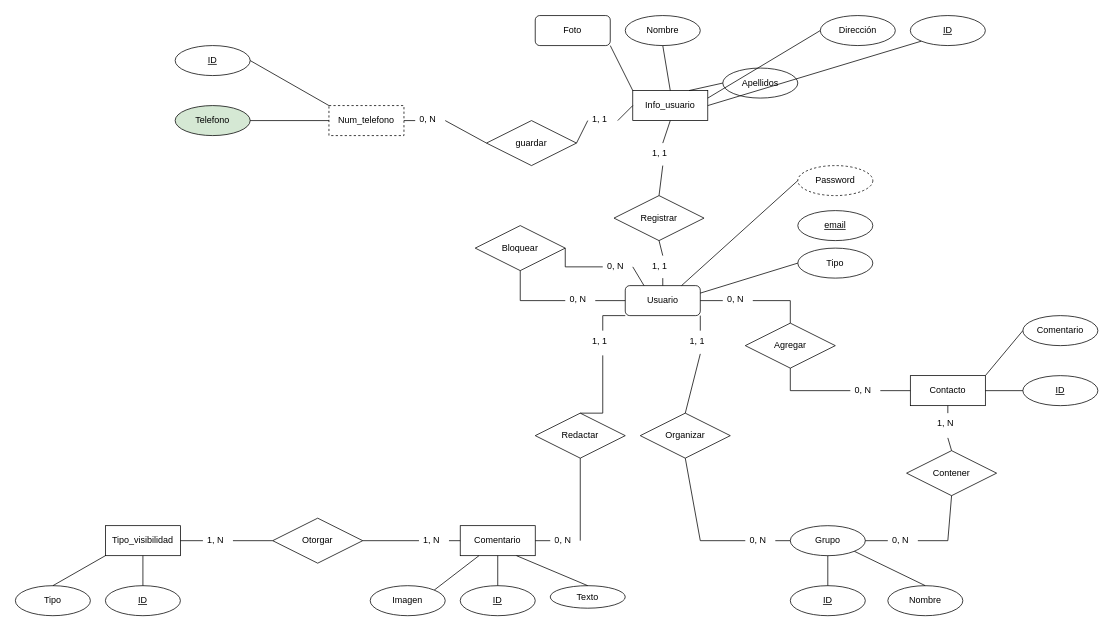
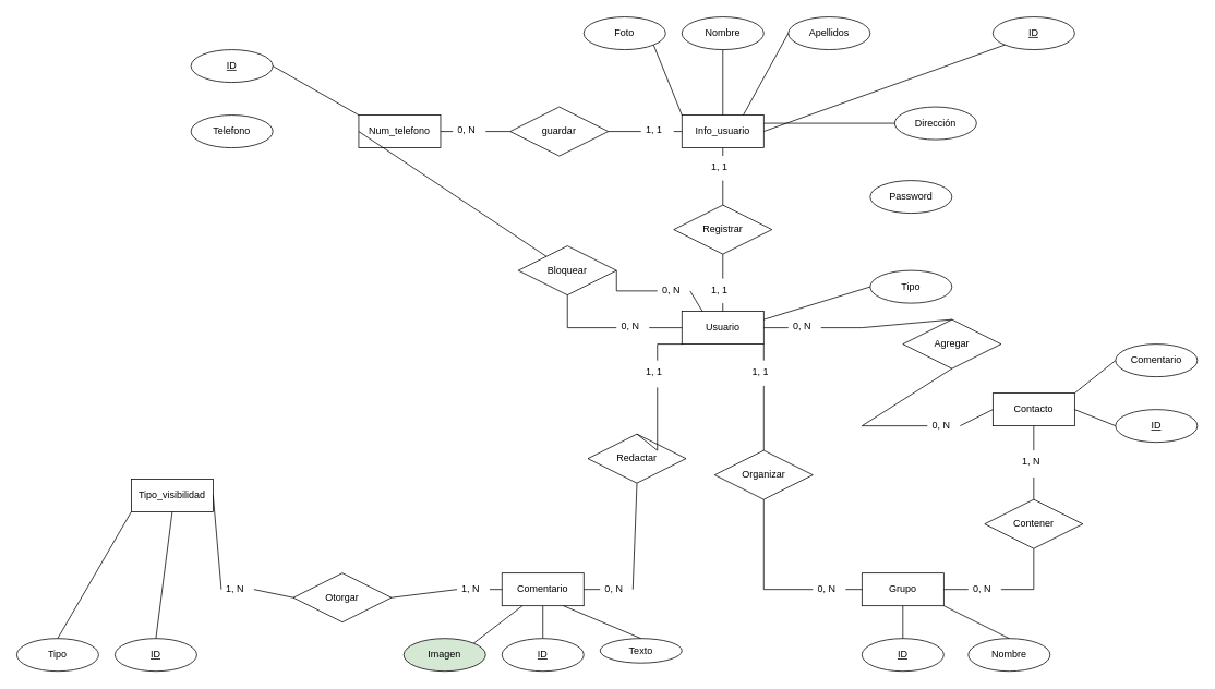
- <mxCell id="9" value="Foto" style="whiteSpace=wrap;html=1;align=center;rounded=1;" vertex="1" parent="1"><mxGeometry x="713" y="20" width="100" height="40" as="geometry" /></mxCell>
+ <mxCell id="9" value="Foto" style="ellipse;whiteSpace=wrap;html=1;align=center;" vertex="1" parent="1"><mxGeometry x="713" y="20" width="100" height="40" as="geometry" /></mxCell>
- <mxCell id="7" value="Dirección" style="ellipse;whiteSpace=wrap;html=1;align=center;" vertex="1" parent="1"><mxGeometry x="1093" y="20" width="100" height="40" as="geometry" /></mxCell>
+ <mxCell id="7" value="Dirección" style="ellipse;whiteSpace=wrap;html=1;align=center;" vertex="1" parent="1"><mxGeometry x="1093" y="130" width="100" height="40" as="geometry" /></mxCell>
- <mxCell id="6" value="Apellidos" style="ellipse;whiteSpace=wrap;html=1;align=center;" vertex="1" parent="1"><mxGeometry x="963" y="90" width="100" height="40" as="geometry" /></mxCell>
+ <mxCell id="6" value="Apellidos" style="ellipse;whiteSpace=wrap;html=1;align=center;" vertex="1" parent="1"><mxGeometry x="963" y="20" width="100" height="40" as="geometry" /></mxCell>
- <mxCell id="72" value="Info_usuario" style="whiteSpace=wrap;html=1;align=center;" vertex="1" parent="1"><mxGeometry x="843" y="120" width="100" height="40" as="geometry" /></mxCell>
+ <mxCell id="72" value="Info_usuario" style="whiteSpace=wrap;html=1;align=center;" vertex="1" parent="1"><mxGeometry x="833" y="140" width="100" height="40" as="geometry" /></mxCell>
- <mxCell id="8" value="Telefono" style="ellipse;whiteSpace=wrap;html=1;align=center;fillColor=#d5e8d4;" vertex="1" parent="1"><mxGeometry x="233" y="140" width="100" height="40" as="geometry" /></mxCell>
+ <mxCell id="8" value="Telefono" style="ellipse;whiteSpace=wrap;html=1;align=center;" vertex="1" parent="1"><mxGeometry x="233" y="140" width="100" height="40" as="geometry" /></mxCell>
- <mxCell id="86" value="" style="endArrow=none;html=1;rounded=0;entryX=1;entryY=0.5;entryDx=0;entryDy=0;exitX=0;exitY=0.5;exitDx=0;exitDy=0;" edge="1" parent="1" source="73" target="8"><mxGeometry relative="1" as="geometry"><mxPoint x="863" y="190" as="sourcePoint" /><mxPoint x="773" y="190" as="targetPoint" /></mxGeometry></mxCell>
+ <mxCell id="86" value="" style="endArrow=none;html=1;rounded=0;exitX=0;exitY=0.5;exitDx=0;exitDy=0;" edge="1" parent="1" source="73" target="33"><mxGeometry relative="1" as="geometry"><mxPoint x="863" y="190" as="sourcePoint" /><mxPoint x="773" y="190" as="targetPoint" /></mxGeometry></mxCell>
- <mxCell id="73" value="Num_telefono" style="whiteSpace=wrap;html=1;align=center;dashed=1;" vertex="1" parent="1"><mxGeometry x="438" y="140" width="100" height="40" as="geometry" /></mxCell>
+ <mxCell id="73" value="Num_telefono" style="whiteSpace=wrap;html=1;align=center;" vertex="1" parent="1"><mxGeometry x="438" y="140" width="100" height="40" as="geometry" /></mxCell>
- <mxCell id="76" value="guardar" style="shape=rhombus;perimeter=rhombusPerimeter;whiteSpace=wrap;html=1;align=center;" vertex="1" parent="1"><mxGeometry x="648" y="160" width="120" height="60" as="geometry" /></mxCell>
+ <mxCell id="76" value="guardar" style="shape=rhombus;perimeter=rhombusPerimeter;whiteSpace=wrap;html=1;align=center;" vertex="1" parent="1"><mxGeometry x="623" y="130" width="120" height="60" as="geometry" /></mxCell>
- <mxCell id="4" value="Password" style="ellipse;whiteSpace=wrap;html=1;align=center;dashed=1;" vertex="1" parent="1"><mxGeometry x="1063" y="220" width="100" height="40" as="geometry" /></mxCell>
+ <mxCell id="4" value="Password" style="ellipse;whiteSpace=wrap;html=1;align=center;" vertex="1" parent="1"><mxGeometry x="1063" y="220" width="100" height="40" as="geometry" /></mxCell>
- <mxCell id="77" value="Registrar" style="shape=rhombus;perimeter=rhombusPerimeter;whiteSpace=wrap;html=1;align=center;" vertex="1" parent="1"><mxGeometry x="818" y="260" width="120" height="60" as="geometry" /></mxCell>
+ <mxCell id="77" value="Registrar" style="shape=rhombus;perimeter=rhombusPerimeter;whiteSpace=wrap;html=1;align=center;" vertex="1" parent="1"><mxGeometry x="823" y="250" width="120" height="60" as="geometry" /></mxCell>
- <mxCell id="3" value="email" style="ellipse;whiteSpace=wrap;html=1;align=center;fontStyle=4;" vertex="1" parent="1"><mxGeometry x="1063" y="280" width="100" height="40" as="geometry" /></mxCell>
- <mxCell id="92" value="" style="endArrow=none;html=1;rounded=0;entryX=0.75;entryY=0;entryDx=0;entryDy=0;exitX=0;exitY=0.5;exitDx=0;exitDy=0;" edge="1" parent="1" source="4" target="2"><mxGeometry relative="1" as="geometry"><mxPoint x="923" y="250" as="sourcePoint" /><mxPoint x="833" y="250" as="targetPoint" /></mxGeometry></mxCell>
- <mxCell id="2" value="Usuario" style="whiteSpace=wrap;html=1;align=center;rounded=1;" vertex="1" parent="1"><mxGeometry x="833" y="380" width="100" height="40" as="geometry" /></mxCell>
+ <mxCell id="2" value="Usuario" style="whiteSpace=wrap;html=1;align=center;" vertex="1" parent="1"><mxGeometry x="833" y="380" width="100" height="40" as="geometry" /></mxCell>
- <mxCell id="24" value="Agregar" style="shape=rhombus;perimeter=rhombusPerimeter;whiteSpace=wrap;html=1;align=center;" vertex="1" parent="1"><mxGeometry x="993" y="430" width="120" height="60" as="geometry" /></mxCell>
+ <mxCell id="24" value="Agregar" style="shape=rhombus;perimeter=rhombusPerimeter;whiteSpace=wrap;html=1;align=center;" vertex="1" parent="1"><mxGeometry x="1103" y="390" width="120" height="60" as="geometry" /></mxCell>
- <mxCell id="11" value="Contacto" style="whiteSpace=wrap;html=1;align=center;" vertex="1" parent="1"><mxGeometry x="1213" y="500" width="100" height="40" as="geometry" /></mxCell>
+ <mxCell id="11" value="Contacto" style="whiteSpace=wrap;html=1;align=center;" vertex="1" parent="1"><mxGeometry x="1213" y="480" width="100" height="40" as="geometry" /></mxCell>
- <mxCell id="26" value="Redactar" style="shape=rhombus;perimeter=rhombusPerimeter;whiteSpace=wrap;html=1;align=center;" vertex="1" parent="1"><mxGeometry x="713" y="550" width="120" height="60" as="geometry" /></mxCell>
+ <mxCell id="26" value="Redactar" style="shape=rhombus;perimeter=rhombusPerimeter;whiteSpace=wrap;html=1;align=center;" vertex="1" parent="1"><mxGeometry x="718" y="530" width="120" height="60" as="geometry" /></mxCell>
- <mxCell id="17" value="Organizar" style="shape=rhombus;perimeter=rhombusPerimeter;whiteSpace=wrap;html=1;align=center;" vertex="1" parent="1"><mxGeometry x="853" y="550" width="120" height="60" as="geometry" /></mxCell>
+ <mxCell id="17" value="Organizar" style="shape=rhombus;perimeter=rhombusPerimeter;whiteSpace=wrap;html=1;align=center;" vertex="1" parent="1"><mxGeometry x="873" y="550" width="120" height="60" as="geometry" /></mxCell>
- <mxCell id="56" value="Contener" style="shape=rhombus;perimeter=rhombusPerimeter;whiteSpace=wrap;html=1;align=center;" vertex="1" parent="1"><mxGeometry x="1208" y="600" width="120" height="60" as="geometry" /></mxCell>
+ <mxCell id="56" value="Contener" style="shape=rhombus;perimeter=rhombusPerimeter;whiteSpace=wrap;html=1;align=center;" vertex="1" parent="1"><mxGeometry x="1203" y="610" width="120" height="60" as="geometry" /></mxCell>
- <mxCell id="46" value="Tipo_visibilidad" style="whiteSpace=wrap;html=1;align=center;" vertex="1" parent="1"><mxGeometry x="140" y="700" width="100" height="40" as="geometry" /></mxCell>
+ <mxCell id="46" value="Tipo_visibilidad" style="whiteSpace=wrap;html=1;align=center;" vertex="1" parent="1"><mxGeometry x="160" y="585" width="100" height="40" as="geometry" /></mxCell>
- <mxCell id="49" value="Otorgar" style="shape=rhombus;perimeter=rhombusPerimeter;whiteSpace=wrap;html=1;align=center;" vertex="1" parent="1"><mxGeometry x="363" y="690" width="120" height="60" as="geometry" /></mxCell>
+ <mxCell id="49" value="Otorgar" style="shape=rhombus;perimeter=rhombusPerimeter;whiteSpace=wrap;html=1;align=center;" vertex="1" parent="1"><mxGeometry x="358" y="700" width="120" height="60" as="geometry" /></mxCell>
- <mxCell id="14" value="Grupo" style="ellipse;whiteSpace=wrap;html=1;align=center;" vertex="1" parent="1"><mxGeometry x="1053" y="700" width="100" height="40" as="geometry" /></mxCell>
+ <mxCell id="14" value="Grupo" style="whiteSpace=wrap;html=1;align=center;" vertex="1" parent="1"><mxGeometry x="1053" y="700" width="100" height="40" as="geometry" /></mxCell>
- <mxCell id="44" value="Imagen" style="ellipse;whiteSpace=wrap;html=1;align=center;" vertex="1" parent="1"><mxGeometry x="493" y="780" width="100" height="40" as="geometry" /></mxCell>
+ <mxCell id="44" value="Imagen" style="ellipse;whiteSpace=wrap;html=1;align=center;fillColor=#d5e8d4;" vertex="1" parent="1"><mxGeometry x="493" y="780" width="100" height="40" as="geometry" /></mxCell>
